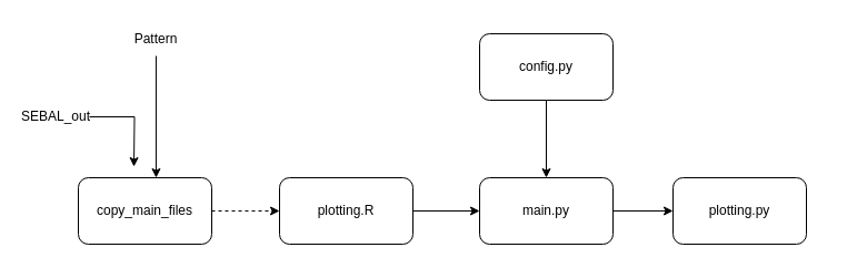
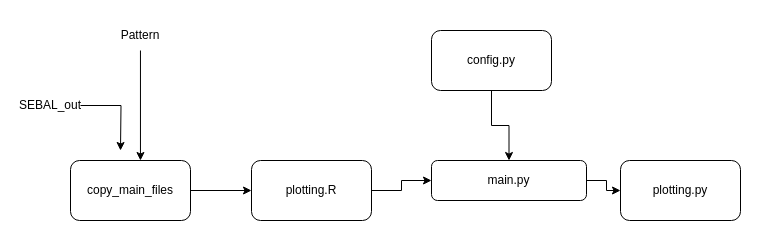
- <mxCell id="4" style="edgeStyle=orthogonalEdgeStyle;rounded=0;orthogonalLoop=1;jettySize=auto;html=1;entryX=0;entryY=0.5;entryDx=0;entryDy=0;dashed=1;" edge="1" parent="1" source="5" target="9"><mxGeometry relative="1" as="geometry" /></mxCell>
+ <mxCell id="4" style="edgeStyle=orthogonalEdgeStyle;rounded=0;orthogonalLoop=1;jettySize=auto;html=1;entryX=0;entryY=0.5;entryDx=0;entryDy=0;" edge="1" parent="1" source="5" target="9"><mxGeometry relative="1" as="geometry" /></mxCell>
- <mxCell id="11" value="main.py" style="rounded=1;whiteSpace=wrap;html=1;" vertex="1" parent="1"><mxGeometry x="431" y="160" width="120" height="60" as="geometry" /></mxCell>
+ <mxCell id="11" value="main.py" style="rounded=1;whiteSpace=wrap;html=1;" vertex="1" parent="1"><mxGeometry x="431" y="160" width="155" height="40" as="geometry" /></mxCell>
- <mxCell id="14" value="plotting.py" style="rounded=1;whiteSpace=wrap;html=1;" vertex="1" parent="1"><mxGeometry x="605" y="160" width="120" height="60" as="geometry" /></mxCell>
+ <mxCell id="14" value="plotting.py" style="rounded=1;whiteSpace=wrap;html=1;" vertex="1" parent="1"><mxGeometry x="620" y="160" width="120" height="60" as="geometry" /></mxCell>
